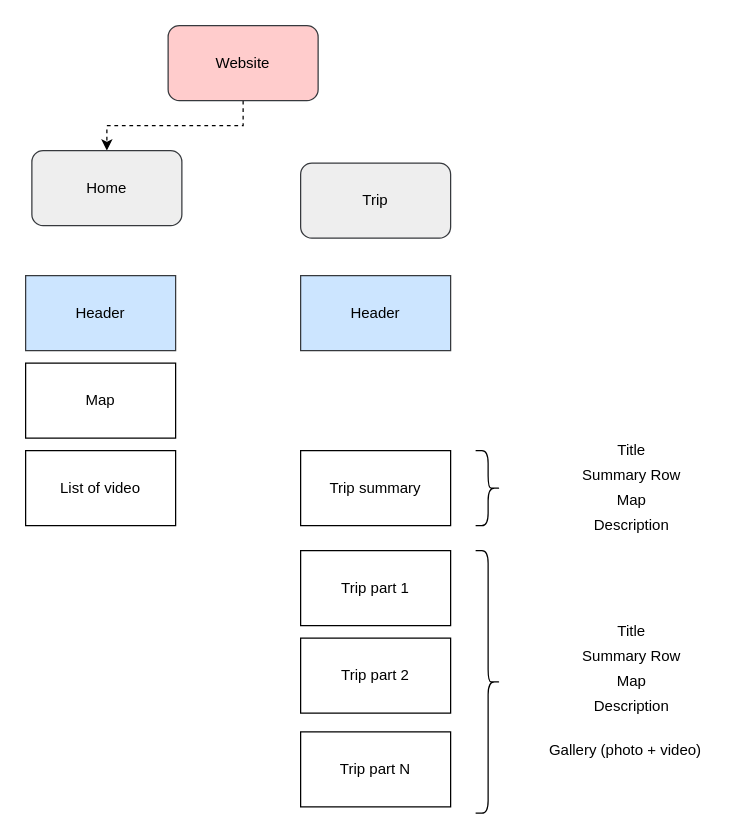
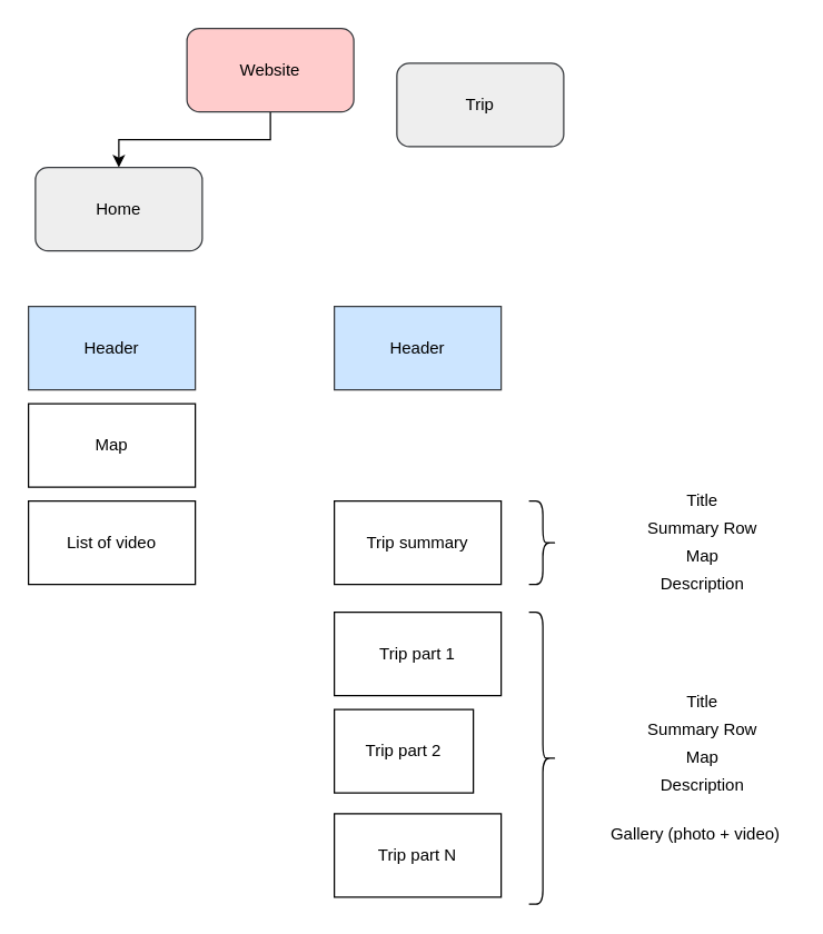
- <mxCell id="2" style="edgeStyle=orthogonalEdgeStyle;rounded=0;orthogonalLoop=1;jettySize=auto;html=1;exitX=0.5;exitY=1;exitDx=0;exitDy=0;dashed=1;" parent="1" source="3" target="4" edge="1"><mxGeometry relative="1" as="geometry" /></mxCell>
+ <mxCell id="2" style="edgeStyle=orthogonalEdgeStyle;rounded=0;orthogonalLoop=1;jettySize=auto;html=1;exitX=0.5;exitY=1;exitDx=0;exitDy=0;" parent="1" source="3" target="4" edge="1"><mxGeometry relative="1" as="geometry" /></mxCell>
- <mxCell id="5" value="Trip" style="rounded=1;whiteSpace=wrap;html=1;fillColor=#eeeeee;strokeColor=#36393d;" parent="1" vertex="1"><mxGeometry x="240" y="130" width="120" height="60" as="geometry" /></mxCell>
+ <mxCell id="5" value="Trip" style="rounded=1;whiteSpace=wrap;html=1;fillColor=#eeeeee;strokeColor=#36393d;" parent="1" vertex="1"><mxGeometry x="285" y="45" width="120" height="60" as="geometry" /></mxCell>
- <mxCell id="12" value="Trip part 2" style="rounded=0;whiteSpace=wrap;html=1;" parent="1" vertex="1"><mxGeometry x="240" y="510" width="120" height="60" as="geometry" /></mxCell>
+ <mxCell id="12" value="Trip part 2" style="rounded=0;whiteSpace=wrap;html=1;" parent="1" vertex="1"><mxGeometry x="240" y="510" width="100" height="60" as="geometry" /></mxCell>
